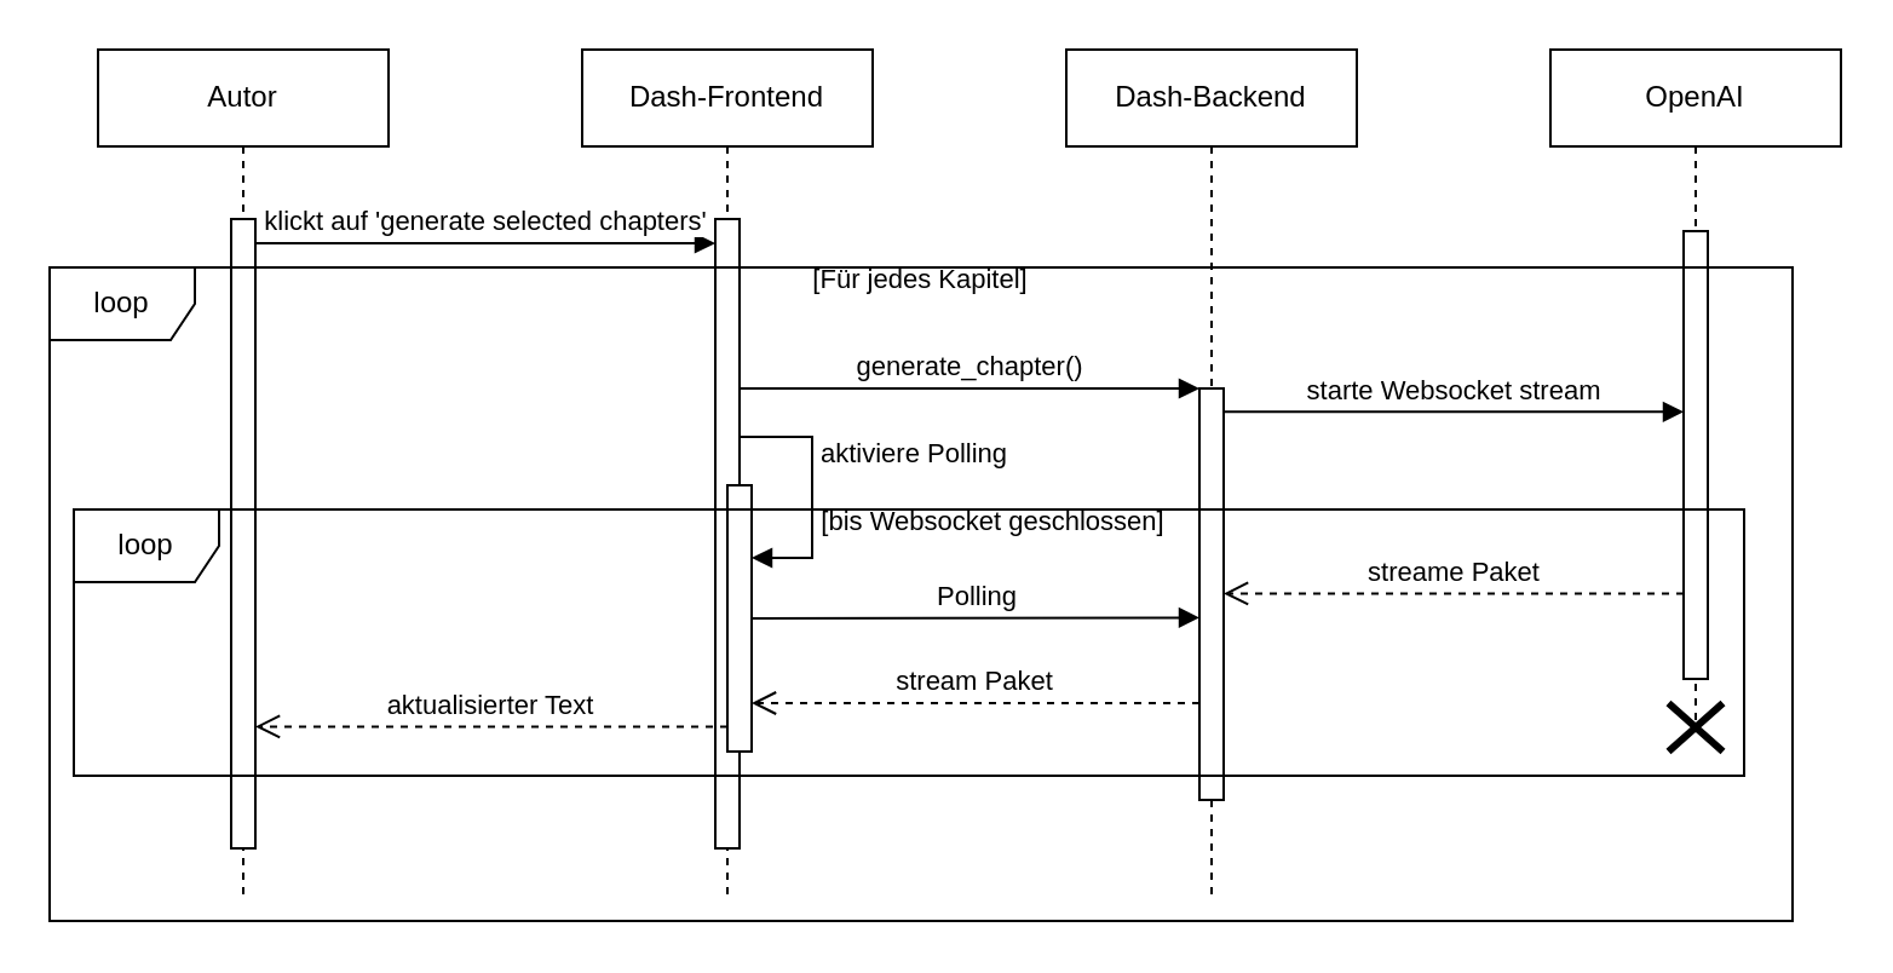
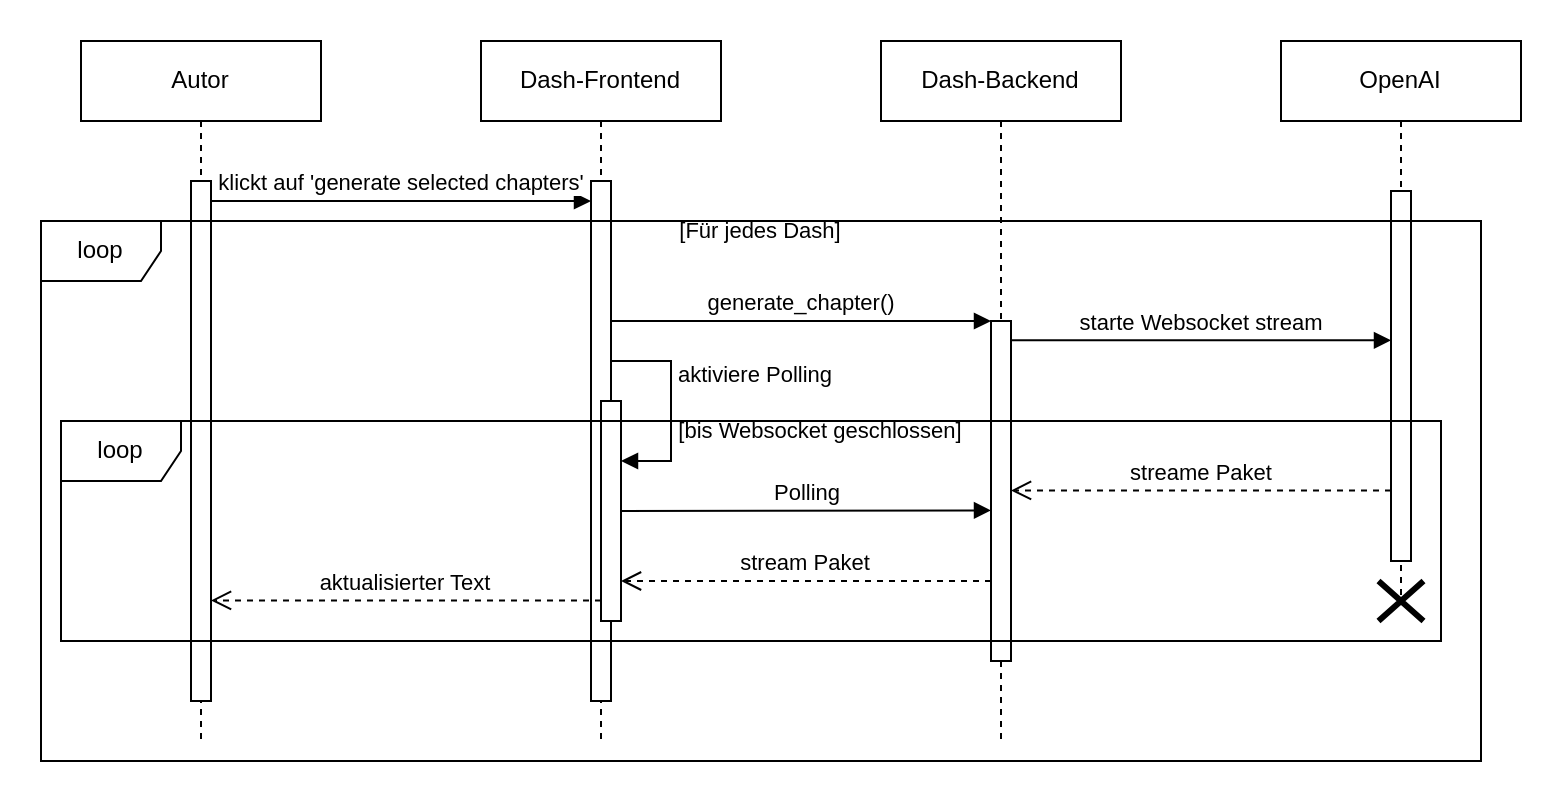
- <mxCell id="13" value="[Für jedes Kapitel]" style="text;html=1;align=center;verticalAlign=middle;whiteSpace=wrap;rounded=0;fontSize=11;" vertex="1" parent="1"><mxGeometry x="320" y="100" width="120" height="30" as="geometry" /></mxCell>
+ <mxCell id="13" value="[Für jedes Dash]" style="text;html=1;align=center;verticalAlign=middle;whiteSpace=wrap;rounded=0;fontSize=11;" vertex="1" parent="1"><mxGeometry x="320" y="100" width="120" height="30" as="geometry" /></mxCell>
